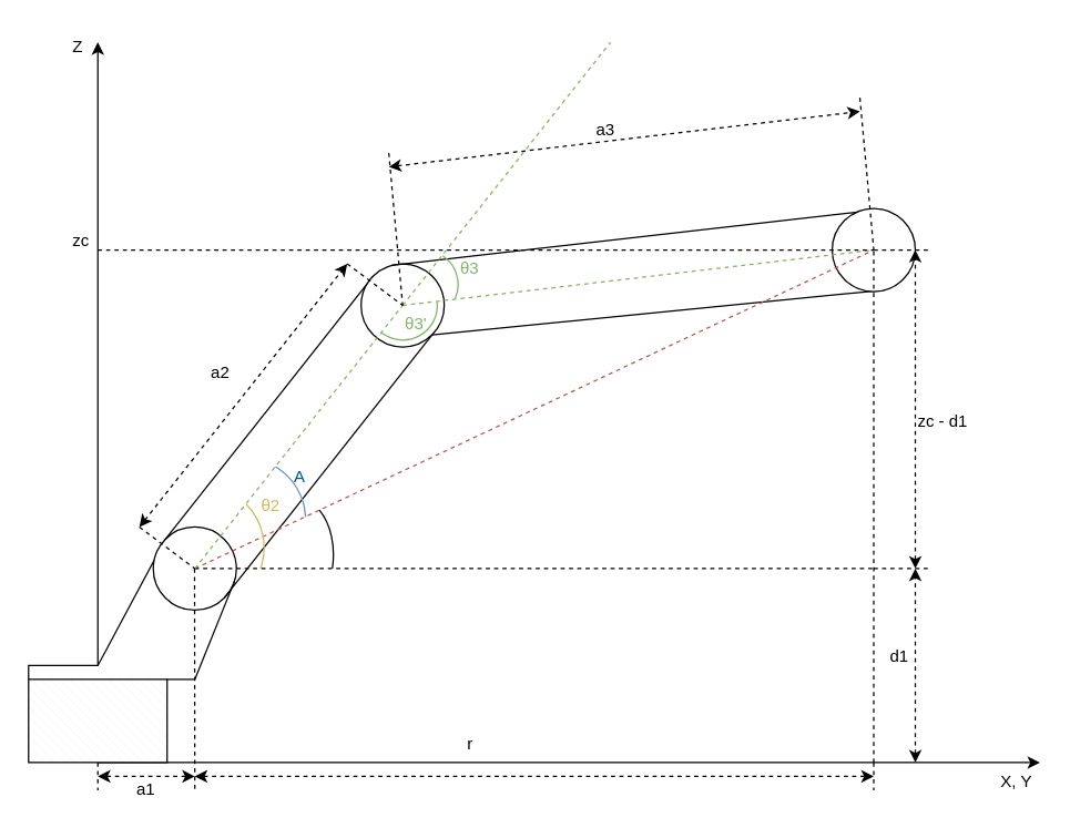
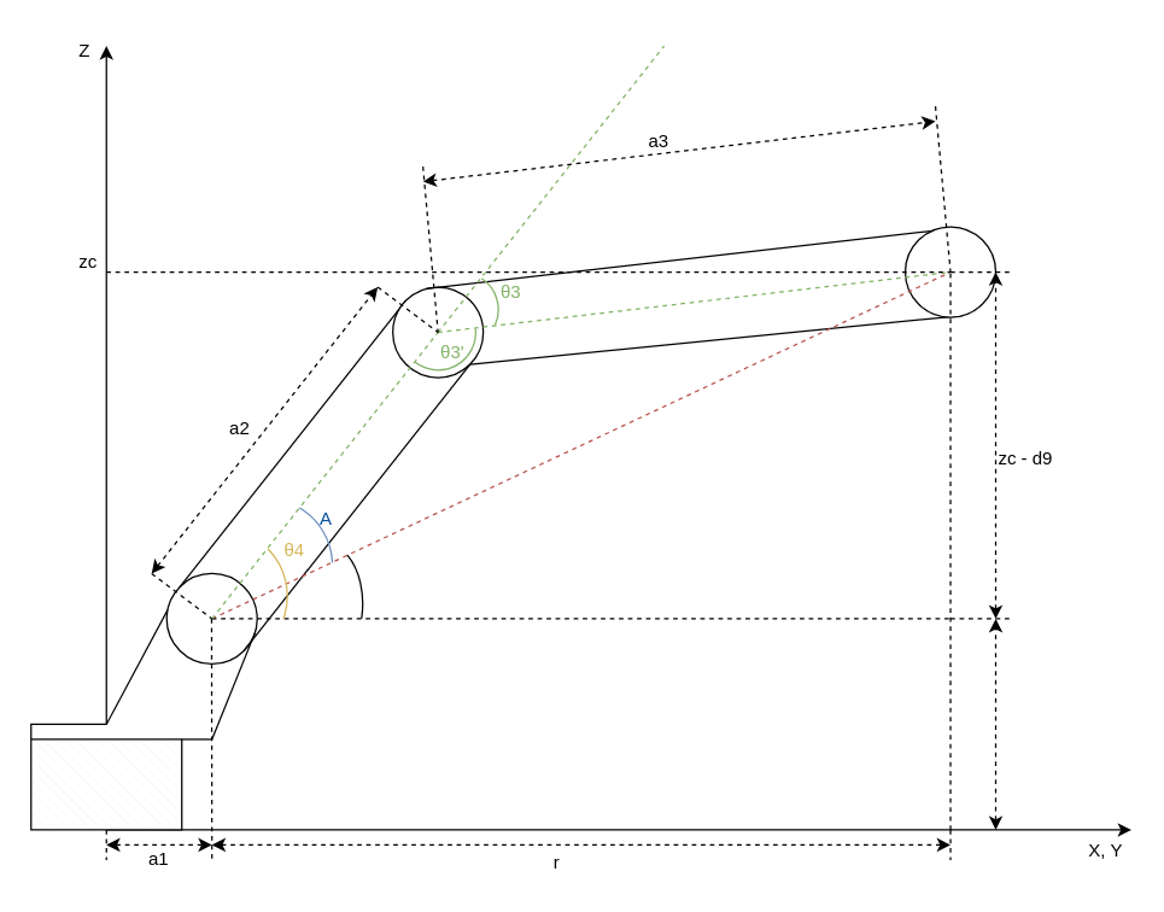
- <mxCell id="34" value="a2" style="text;whiteSpace=wrap;html=1;" vertex="1" parent="1"><mxGeometry x="150" y="255" width="20" height="20" as="geometry" /></mxCell>
+ <mxCell id="34" value="a2" style="text;whiteSpace=wrap;html=1;" vertex="1" parent="1"><mxGeometry x="150" y="270" width="20" height="20" as="geometry" /></mxCell>
- <mxCell id="54" value="zc - d1" style="text;whiteSpace=wrap;html=1;" vertex="1" parent="1"><mxGeometry x="660" y="290" width="40" height="20" as="geometry" /></mxCell>
+ <mxCell id="54" value="zc - d9" style="text;whiteSpace=wrap;html=1;" vertex="1" parent="1"><mxGeometry x="660" y="290" width="40" height="20" as="geometry" /></mxCell>
- <mxCell id="28" value="&lt;font color=&quot;#d6b656&quot;&gt;θ2&lt;/font&gt;" style="text;html=1;strokeColor=none;fillColor=none;align=center;verticalAlign=middle;whiteSpace=wrap;rounded=0;" parent="1" vertex="1"><mxGeometry x="180" y="360" width="30" height="10" as="geometry" /></mxCell>
+ <mxCell id="28" value="&lt;font color=&quot;#d6b656&quot;&gt;θ4&lt;/font&gt;" style="text;html=1;strokeColor=none;fillColor=none;align=center;verticalAlign=middle;whiteSpace=wrap;rounded=0;" parent="1" vertex="1"><mxGeometry x="180" y="360" width="30" height="10" as="geometry" /></mxCell>
- <mxCell id="51" value="d1" style="text;whiteSpace=wrap;html=1;" vertex="1" parent="1"><mxGeometry x="640" y="460" width="20" height="20" as="geometry" /></mxCell>
- <mxCell id="44" value="r" style="text;whiteSpace=wrap;html=1;" vertex="1" parent="1"><mxGeometry x="335" y="522.5" width="30" height="25" as="geometry" /></mxCell>
+ <mxCell id="44" value="r" style="text;whiteSpace=wrap;html=1;" vertex="1" parent="1"><mxGeometry x="365" y="557.5" width="30" height="25" as="geometry" /></mxCell>
